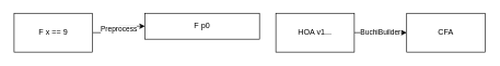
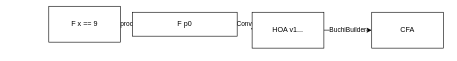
+ <mxCell id="4" value="Convert" style="edgeStyle=orthogonalEdgeStyle;rounded=0;orthogonalLoop=1;jettySize=auto;html=1;exitX=1;exitY=0.5;exitDx=0;exitDy=0;entryX=0;entryY=0.5;entryDx=0;entryDy=0;" edge="1" parent="1" source="5" target="7"><mxGeometry relative="1" as="geometry" /></mxCell>
- <mxCell id="3" value="F x == 9" style="rounded=0;whiteSpace=wrap;html=1;" vertex="1" parent="1"><mxGeometry x="20" y="20" width="120" height="60" as="geometry" /></mxCell>
+ <mxCell id="3" value="F x == 9" style="rounded=0;whiteSpace=wrap;html=1;" vertex="1" parent="1"><mxGeometry x="80" y="10" width="120" height="60" as="geometry" /></mxCell>
